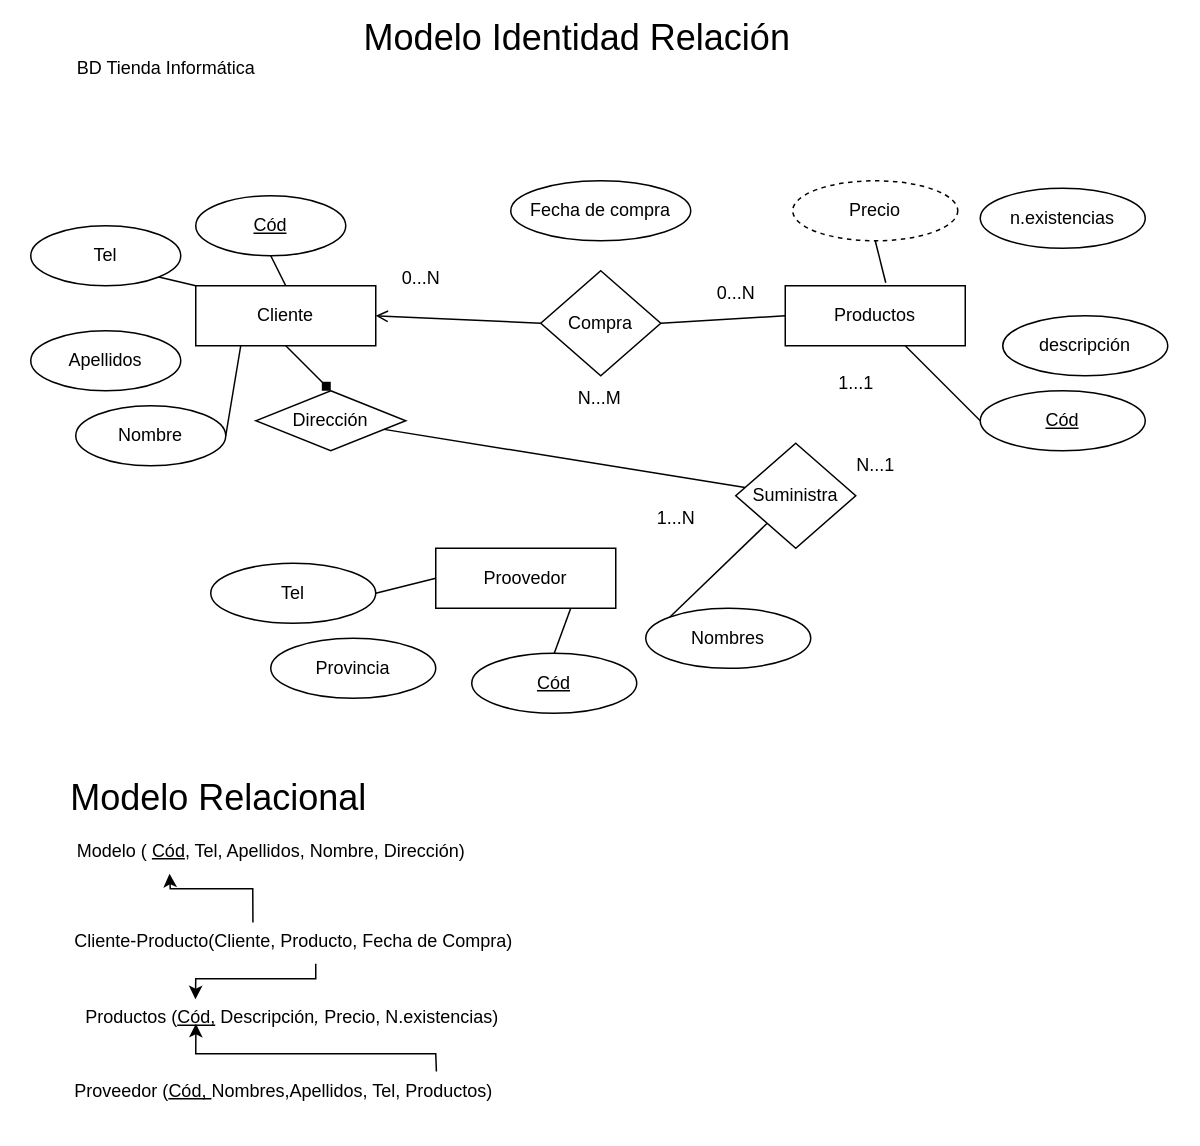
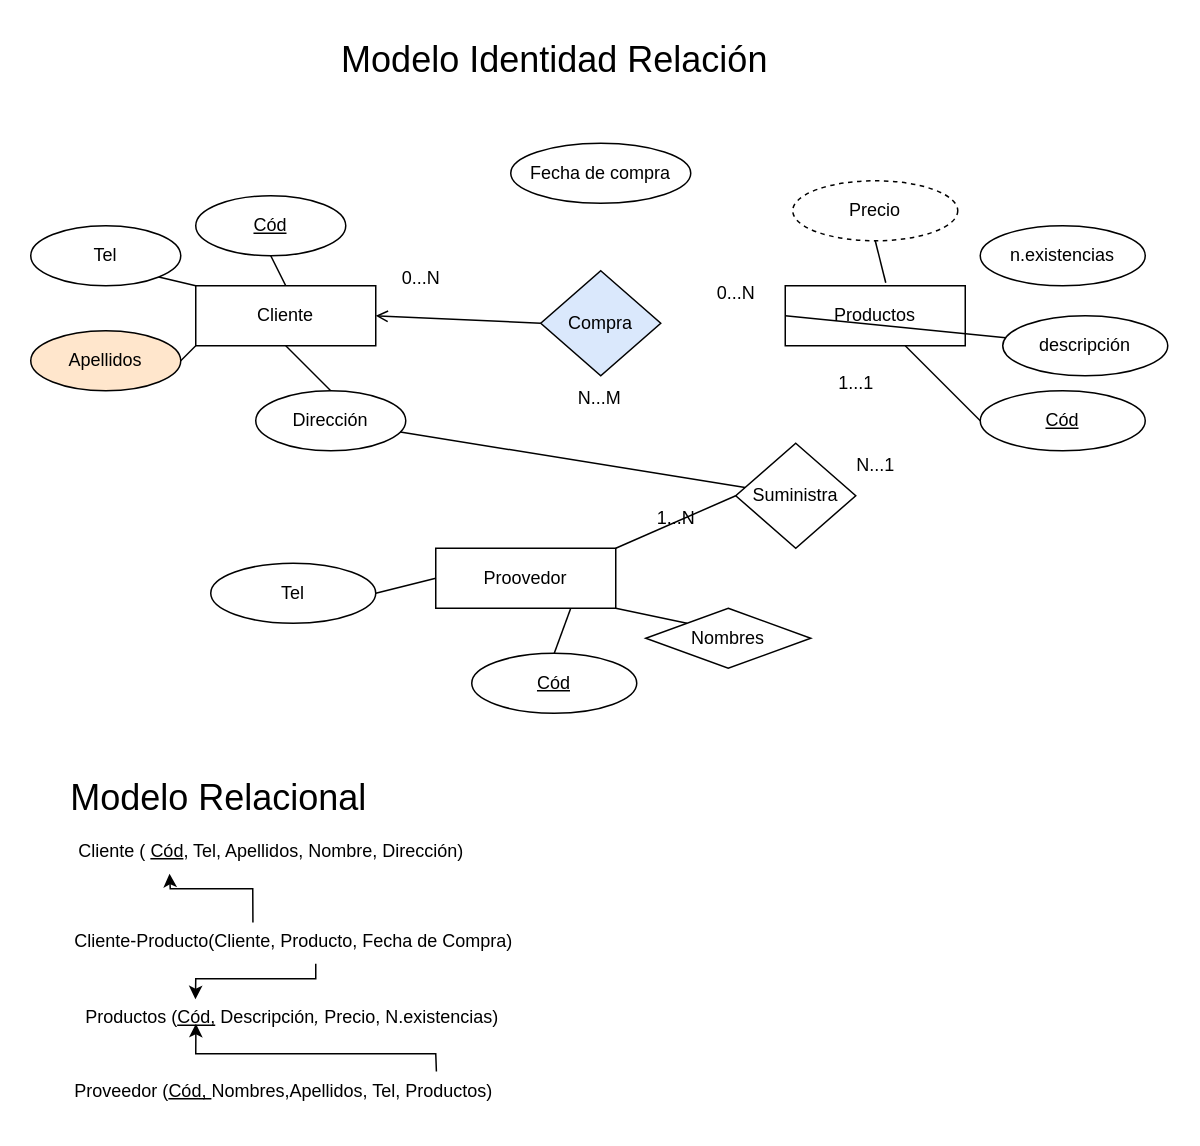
- <mxCell id="42" value="&lt;font style=&quot;font-size: 24px;&quot;&gt;Modelo Identidad Relación&lt;/font&gt;" style="text;html=1;align=center;verticalAlign=middle;resizable=0;points=[];autosize=1;strokeColor=none;fillColor=none;" vertex="1" parent="1"><mxGeometry x="229" y="5" width="310" height="40" as="geometry" /></mxCell>
+ <mxCell id="42" value="&lt;font style=&quot;font-size: 24px;&quot;&gt;Modelo Identidad Relación&lt;/font&gt;" style="text;html=1;align=center;verticalAlign=middle;resizable=0;points=[];autosize=1;strokeColor=none;fillColor=none;" vertex="1" parent="1"><mxGeometry x="214" y="20" width="310" height="40" as="geometry" /></mxCell>
- <mxCell id="41" value="BD Tienda Informática" style="text;html=1;align=center;verticalAlign=middle;resizable=0;points=[];autosize=1;strokeColor=none;fillColor=none;" vertex="1" parent="1"><mxGeometry x="40" y="30" width="140" height="30" as="geometry" /></mxCell>
- <mxCell id="15" value="Fecha de compra" style="ellipse;whiteSpace=wrap;html=1;" vertex="1" parent="1"><mxGeometry x="340" y="120" width="120" height="40" as="geometry" /></mxCell>
+ <mxCell id="15" value="Fecha de compra" style="ellipse;whiteSpace=wrap;html=1;" vertex="1" parent="1"><mxGeometry x="340" y="95" width="120" height="40" as="geometry" /></mxCell>
- <mxCell id="12" value="n.existencias" style="ellipse;whiteSpace=wrap;html=1;" vertex="1" parent="1"><mxGeometry x="653" y="125" width="110" height="40" as="geometry" /></mxCell>
+ <mxCell id="12" value="n.existencias" style="ellipse;whiteSpace=wrap;html=1;" vertex="1" parent="1"><mxGeometry x="653" y="150" width="110" height="40" as="geometry" /></mxCell>
- <mxCell id="27" value="" style="endArrow=none;html=1;rounded=0;entryX=1;entryY=0.5;entryDx=0;entryDy=0;exitX=0;exitY=0.5;exitDx=0;exitDy=0;" edge="1" parent="1" source="3" target="5"><mxGeometry width="50" height="50" relative="1" as="geometry"><mxPoint x="485" y="228" as="sourcePoint" /><mxPoint x="460" y="222" as="targetPoint" /></mxGeometry></mxCell>
+ <mxCell id="27" value="" style="endArrow=none;html=1;rounded=0;exitX=0;exitY=0.5;exitDx=0;exitDy=0;" edge="1" parent="1" source="3" target="13"><mxGeometry width="50" height="50" relative="1" as="geometry"><mxPoint x="485" y="228" as="sourcePoint" /><mxPoint x="460" y="222" as="targetPoint" /></mxGeometry></mxCell>
- <mxCell id="5" value="Compra" style="rhombus;whiteSpace=wrap;html=1;" vertex="1" parent="1"><mxGeometry x="360" y="180" width="80" height="70" as="geometry" /></mxCell>
+ <mxCell id="5" value="Compra" style="rhombus;whiteSpace=wrap;html=1;fillColor=#dae8fc;" vertex="1" parent="1"><mxGeometry x="360" y="180" width="80" height="70" as="geometry" /></mxCell>
+ <mxCell id="23" value="" style="endArrow=none;html=1;rounded=0;entryX=1;entryY=0.5;entryDx=0;entryDy=0;exitX=0;exitY=1;exitDx=0;exitDy=0;" edge="1" parent="1" source="2" target="17"><mxGeometry width="50" height="50" relative="1" as="geometry"><mxPoint x="205" y="218" as="sourcePoint" /><mxPoint x="180" y="212" as="targetPoint" /></mxGeometry></mxCell>
- <mxCell id="17" value="Apellidos" style="ellipse;whiteSpace=wrap;html=1;" vertex="1" parent="1"><mxGeometry x="20" y="220" width="100" height="40" as="geometry" /></mxCell>
+ <mxCell id="17" value="Apellidos" style="ellipse;whiteSpace=wrap;html=1;fillColor=#ffe6cc;" vertex="1" parent="1"><mxGeometry x="20" y="220" width="100" height="40" as="geometry" /></mxCell>
- <mxCell id="25" value="" style="endArrow=diamond;html=1;rounded=0;entryX=0.5;entryY=0;entryDx=0;entryDy=0;exitX=0.5;exitY=1;exitDx=0;exitDy=0;" edge="1" parent="1" source="2" target="19"><mxGeometry width="50" height="50" relative="1" as="geometry"><mxPoint x="305" y="288" as="sourcePoint" /><mxPoint x="280" y="282" as="targetPoint" /></mxGeometry></mxCell>
+ <mxCell id="25" value="" style="endArrow=none;html=1;rounded=0;entryX=0.5;entryY=0;entryDx=0;entryDy=0;exitX=0.5;exitY=1;exitDx=0;exitDy=0;" edge="1" parent="1" source="2" target="19"><mxGeometry width="50" height="50" relative="1" as="geometry"><mxPoint x="305" y="288" as="sourcePoint" /><mxPoint x="280" y="282" as="targetPoint" /></mxGeometry></mxCell>
- <mxCell id="24" value="" style="endArrow=none;html=1;rounded=0;entryX=1;entryY=0.5;entryDx=0;entryDy=0;exitX=0.25;exitY=1;exitDx=0;exitDy=0;" edge="1" parent="1" source="2" target="18"><mxGeometry width="50" height="50" relative="1" as="geometry"><mxPoint x="375" y="308" as="sourcePoint" /><mxPoint x="350" y="302" as="targetPoint" /></mxGeometry></mxCell>
- <mxCell id="19" value="Dirección" style="rhombus;whiteSpace=wrap;html=1;" vertex="1" parent="1"><mxGeometry x="170" y="260" width="100" height="40" as="geometry" /></mxCell>
+ <mxCell id="19" value="Dirección" style="ellipse;whiteSpace=wrap;html=1;" vertex="1" parent="1"><mxGeometry x="170" y="260" width="100" height="40" as="geometry" /></mxCell>
- <mxCell id="18" value="Nombre" style="ellipse;whiteSpace=wrap;html=1;" vertex="1" parent="1"><mxGeometry x="50" y="270" width="100" height="40" as="geometry" /></mxCell>
+ <mxCell id="31" value="" style="endArrow=none;html=1;rounded=0;exitX=1;exitY=0;exitDx=0;exitDy=0;entryX=0;entryY=0.5;entryDx=0;entryDy=0;" edge="1" parent="1" source="4" target="6"><mxGeometry width="50" height="50" relative="1" as="geometry"><mxPoint x="605" y="308" as="sourcePoint" /><mxPoint x="500" y="332" as="targetPoint" /></mxGeometry></mxCell>
- <mxCell id="32" value="" style="endArrow=none;html=1;rounded=0;exitX=0;exitY=0;exitDx=0;exitDy=0;" edge="1" parent="1" source="8" target="6"><mxGeometry width="50" height="50" relative="1" as="geometry"><mxPoint x="465" y="358" as="sourcePoint" /><mxPoint x="440" y="352" as="targetPoint" /></mxGeometry></mxCell>
+ <mxCell id="32" value="" style="endArrow=none;html=1;rounded=0;entryX=1;entryY=1;entryDx=0;entryDy=0;exitX=0;exitY=0;exitDx=0;exitDy=0;" edge="1" parent="1" source="8" target="4"><mxGeometry width="50" height="50" relative="1" as="geometry"><mxPoint x="465" y="358" as="sourcePoint" /><mxPoint x="440" y="352" as="targetPoint" /></mxGeometry></mxCell>
- <mxCell id="8" value="Nombres" style="ellipse;whiteSpace=wrap;html=1;" vertex="1" parent="1"><mxGeometry x="430" y="405" width="110" height="40" as="geometry" /></mxCell>
+ <mxCell id="8" value="Nombres" style="rhombus;whiteSpace=wrap;html=1;" vertex="1" parent="1"><mxGeometry x="430" y="405" width="110" height="40" as="geometry" /></mxCell>
- <mxCell id="10" value="Provincia" style="ellipse;whiteSpace=wrap;html=1;" vertex="1" parent="1"><mxGeometry x="180" y="425" width="110" height="40" as="geometry" /></mxCell>
- <mxCell id="44" value="Modelo ( &lt;u&gt;Cód&lt;/u&gt;, Tel, Apellidos, Nombre, Dirección)" style="text;html=1;align=center;verticalAlign=middle;resizable=0;points=[];autosize=1;strokeColor=none;fillColor=none;" vertex="1" parent="1"><mxGeometry x="40" y="552" width="280" height="30" as="geometry" /></mxCell>
+ <mxCell id="44" value="Cliente ( &lt;u&gt;Cód&lt;/u&gt;, Tel, Apellidos, Nombre, Dirección)" style="text;html=1;align=center;verticalAlign=middle;resizable=0;points=[];autosize=1;strokeColor=none;fillColor=none;" vertex="1" parent="1"><mxGeometry x="40" y="552" width="280" height="30" as="geometry" /></mxCell>
